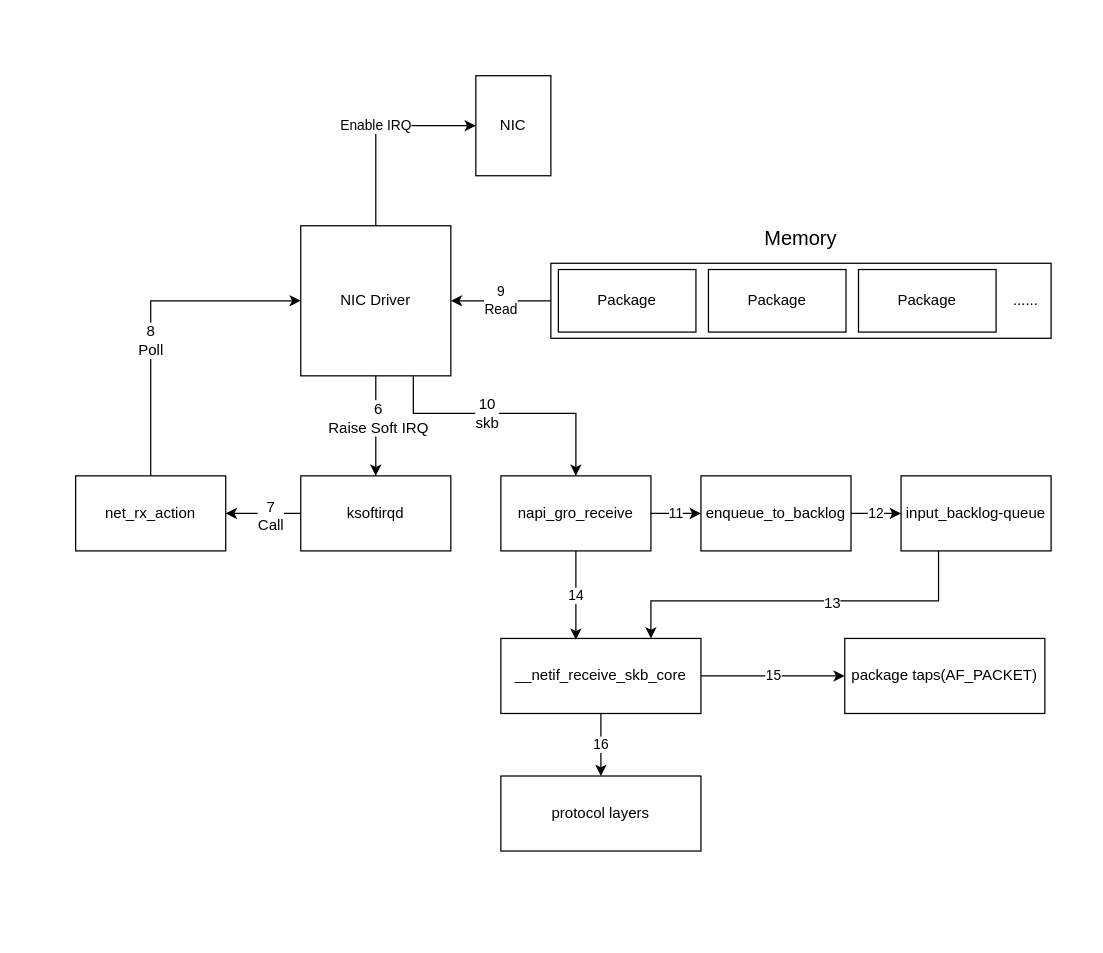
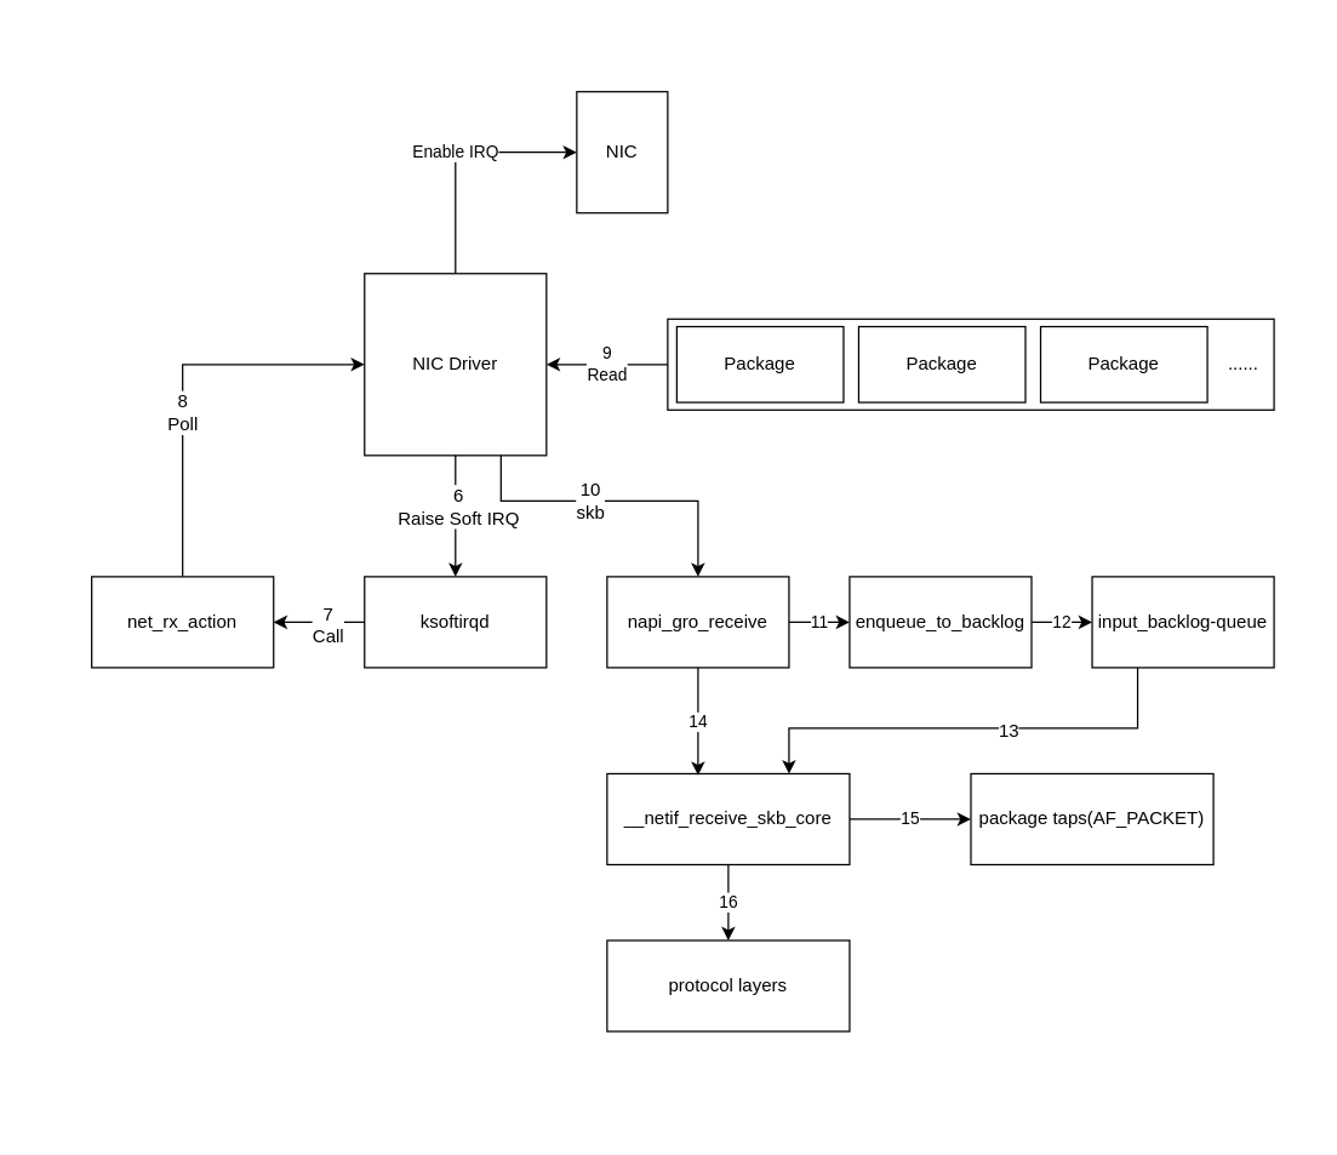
- <mxCell id="13" value="&lt;font style=&quot;font-size: 16px&quot;&gt;Memory&lt;/font&gt;" style="text;html=1;strokeColor=none;fillColor=none;align=center;verticalAlign=middle;whiteSpace=wrap;rounded=0;" vertex="1" parent="1"><mxGeometry x="620" y="180" width="40" height="20" as="geometry" /></mxCell>
- <mxCell id="22" value="package taps(AF_PACKET)" style="rounded=0;whiteSpace=wrap;html=1;" vertex="1" parent="1"><mxGeometry x="675" y="510" width="160" height="60" as="geometry" /></mxCell>
+ <mxCell id="22" value="package taps(AF_PACKET)" style="rounded=0;whiteSpace=wrap;html=1;" vertex="1" parent="1"><mxGeometry x="640" y="510" width="160" height="60" as="geometry" /></mxCell>
